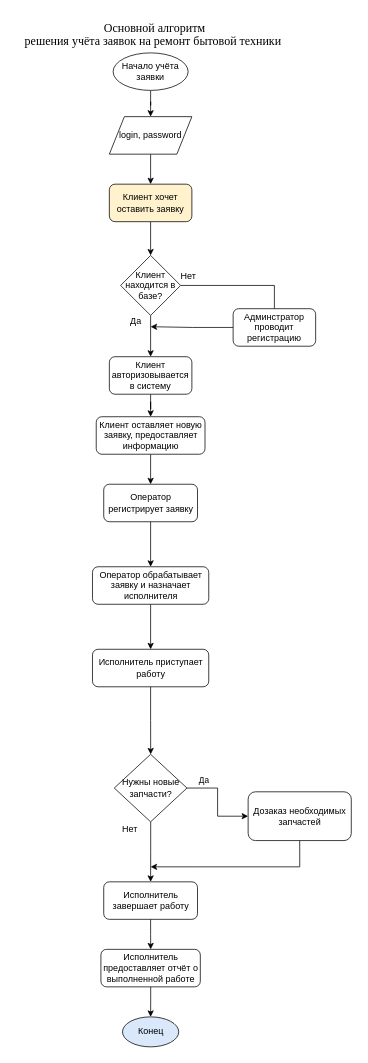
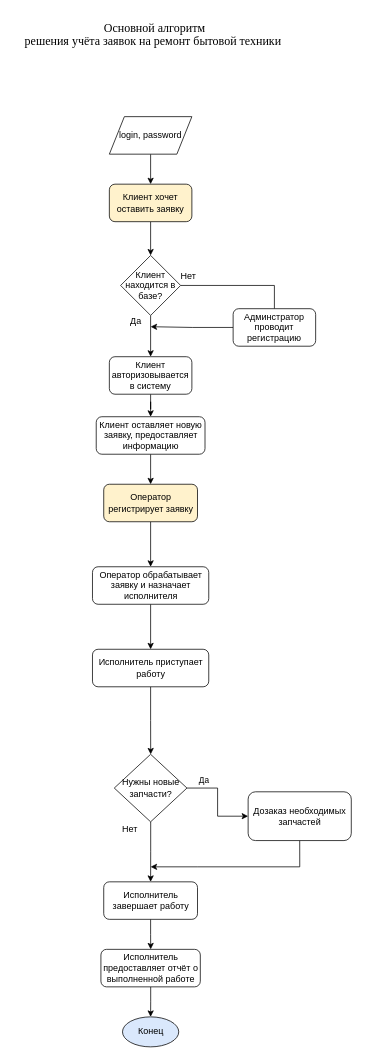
- <mxCell id="7" value="Начало учёта заявки" style="ellipse;whiteSpace=wrap;html=1;" vertex="1" parent="1"><mxGeometry x="150" y="70" width="100" height="50" as="geometry" /></mxCell>
- <mxCell id="6" style="edgeStyle=orthogonalEdgeStyle;rounded=0;orthogonalLoop=1;jettySize=auto;html=1;" edge="1" parent="1" source="7" target="12"><mxGeometry relative="1" as="geometry"><mxPoint x="200" y="145" as="targetPoint" /></mxGeometry></mxCell>
- <mxCell id="23" value="Оператор регистрирует заявку" style="rounded=1;whiteSpace=wrap;html=1;" vertex="1" parent="1"><mxGeometry x="137.5" y="645" width="125" height="50" as="geometry" /></mxCell>
+ <mxCell id="23" value="Оператор регистрирует заявку" style="rounded=1;whiteSpace=wrap;html=1;fillColor=#fff2cc;" vertex="1" parent="1"><mxGeometry x="137.5" y="645" width="125" height="50" as="geometry" /></mxCell>
